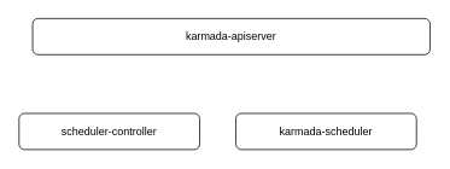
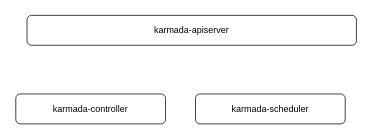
- <mxCell id="3" value="scheduler-controller" style="rounded=1;whiteSpace=wrap;html=1;" vertex="1" parent="1"><mxGeometry x="20" y="125" width="200" height="40" as="geometry" /></mxCell>
+ <mxCell id="3" value="karmada-controller" style="rounded=1;whiteSpace=wrap;html=1;" vertex="1" parent="1"><mxGeometry x="20" y="125" width="200" height="40" as="geometry" /></mxCell>
